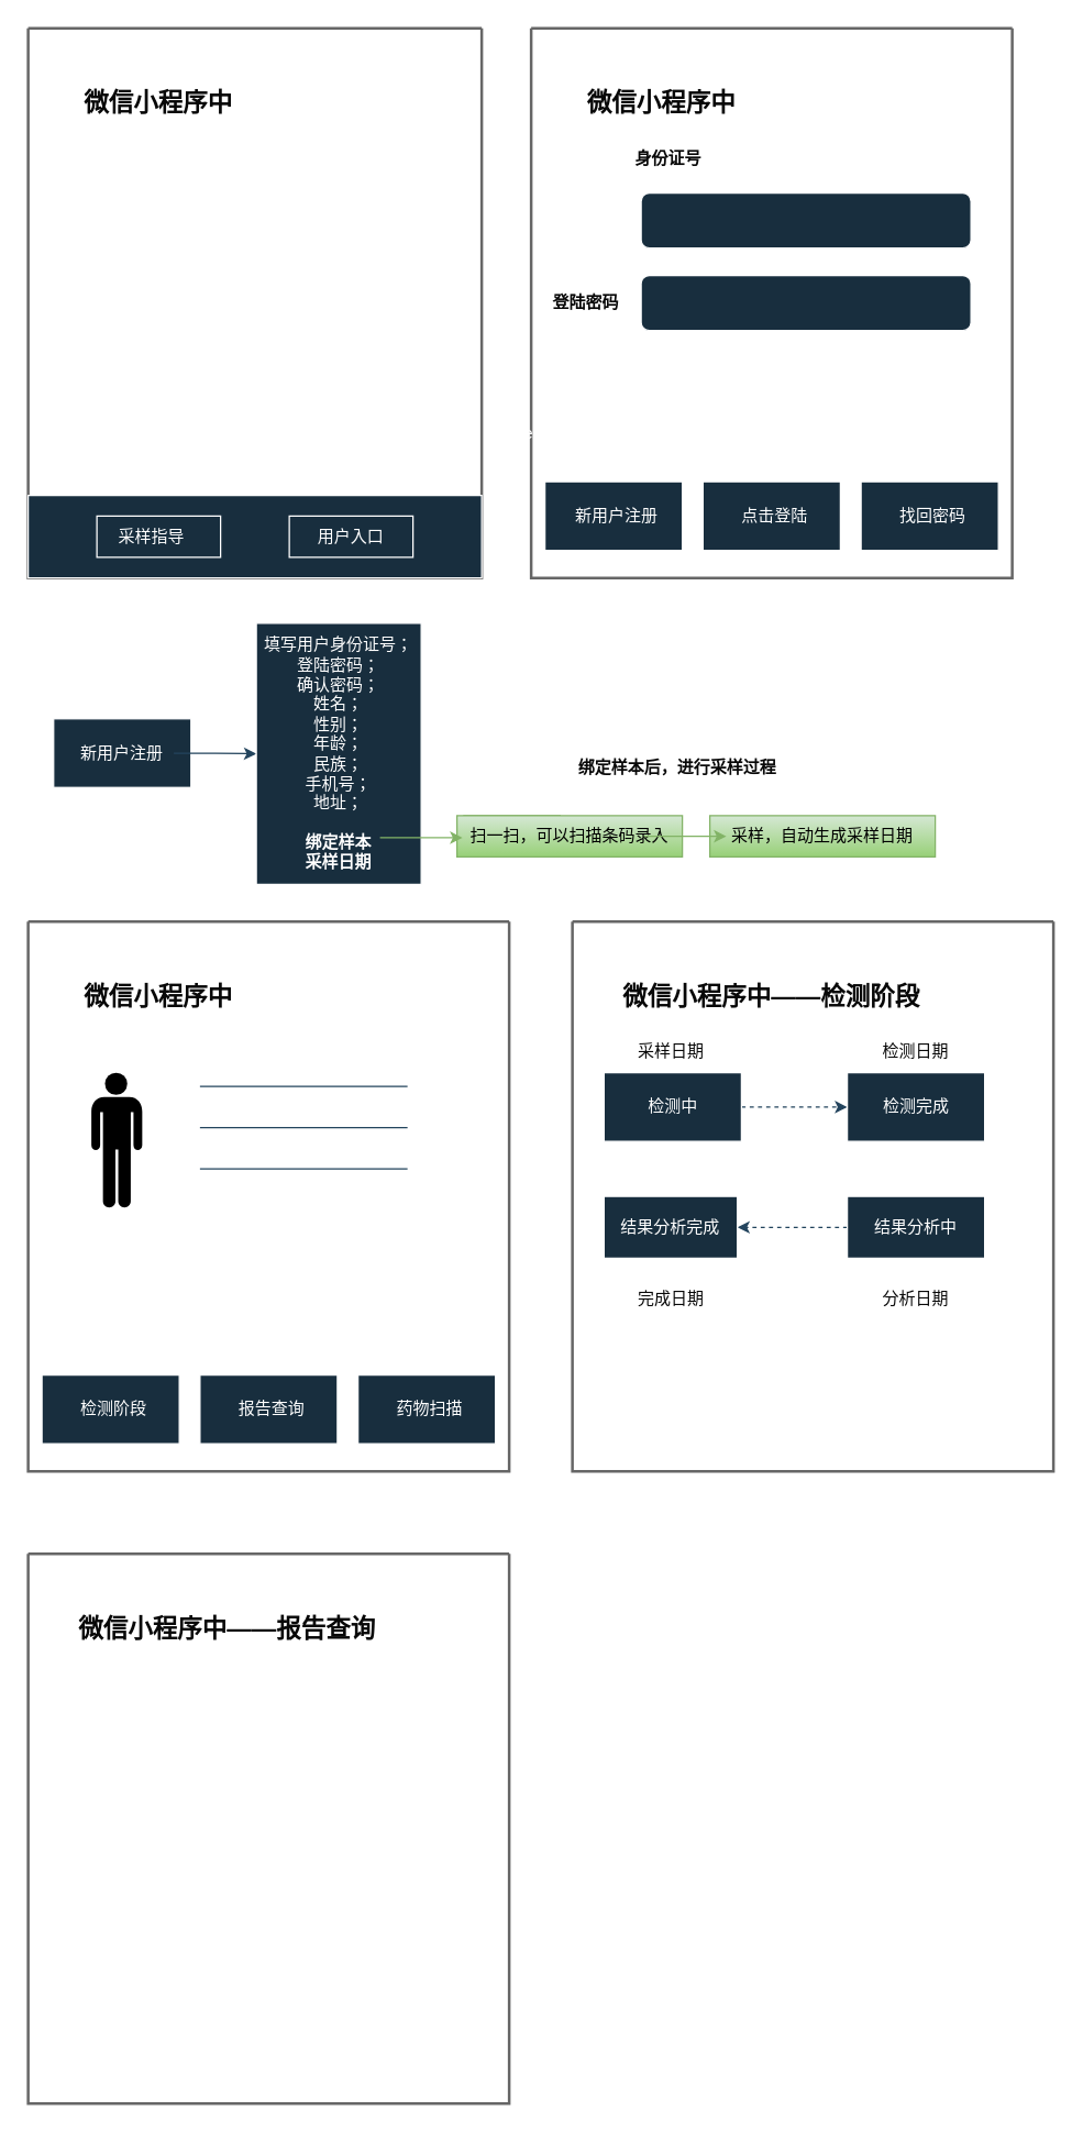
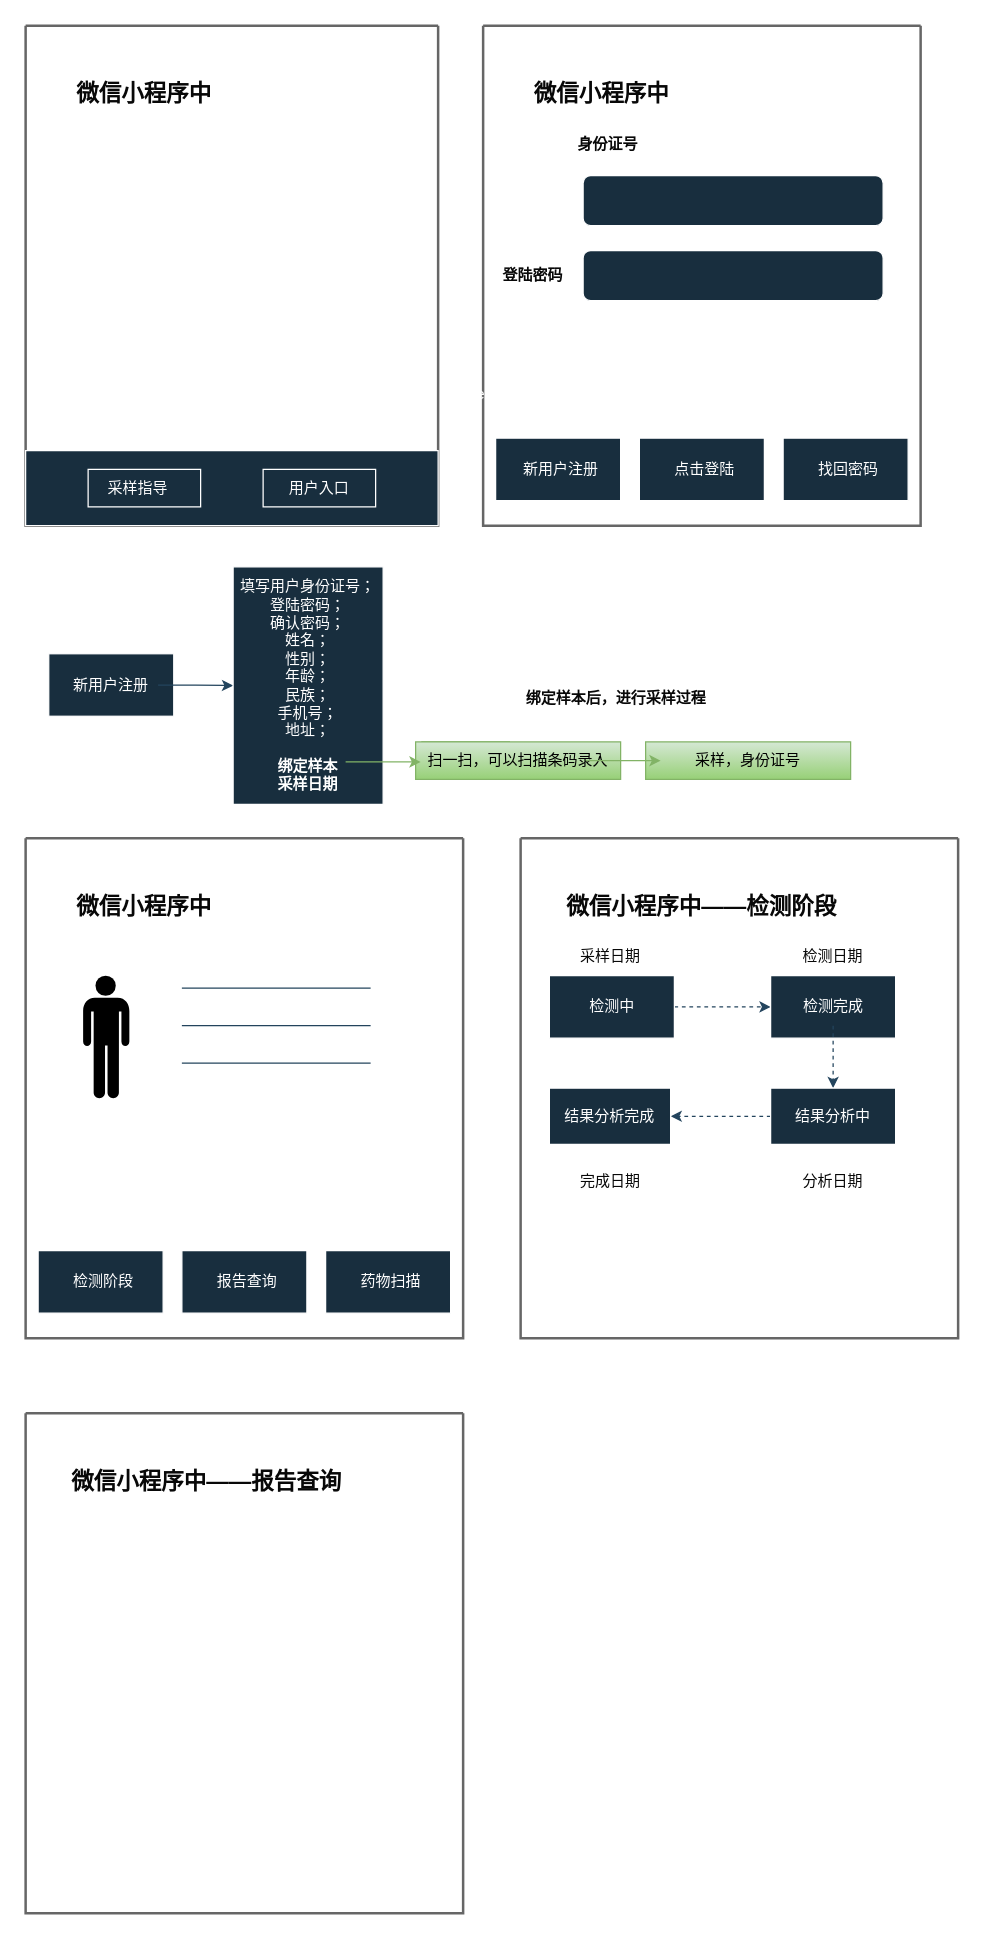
- <mxCell id="28" value="采样，自动生成采样日期" style="text;html=1;align=center;verticalAlign=middle;whiteSpace=wrap;rounded=0;labelBackgroundColor=none;fillColor=#d5e8d4;gradientColor=#97d077;strokeColor=#82b366;" vertex="1" parent="1"><mxGeometry x="516" y="593" width="164" height="30" as="geometry" /></mxCell>
+ <mxCell id="28" value="采样，身份证号" style="text;html=1;align=center;verticalAlign=middle;whiteSpace=wrap;rounded=0;labelBackgroundColor=none;fillColor=#d5e8d4;gradientColor=#97d077;strokeColor=#82b366;" vertex="1" parent="1"><mxGeometry x="516" y="593" width="164" height="30" as="geometry" /></mxCell>
+ <mxCell id="50" value="" style="edgeStyle=orthogonalEdgeStyle;rounded=0;orthogonalLoop=1;jettySize=auto;html=1;strokeColor=#23445D;dashed=1;" edge="1" parent="44" source="51" target="53"><mxGeometry relative="1" as="geometry" /></mxCell>
